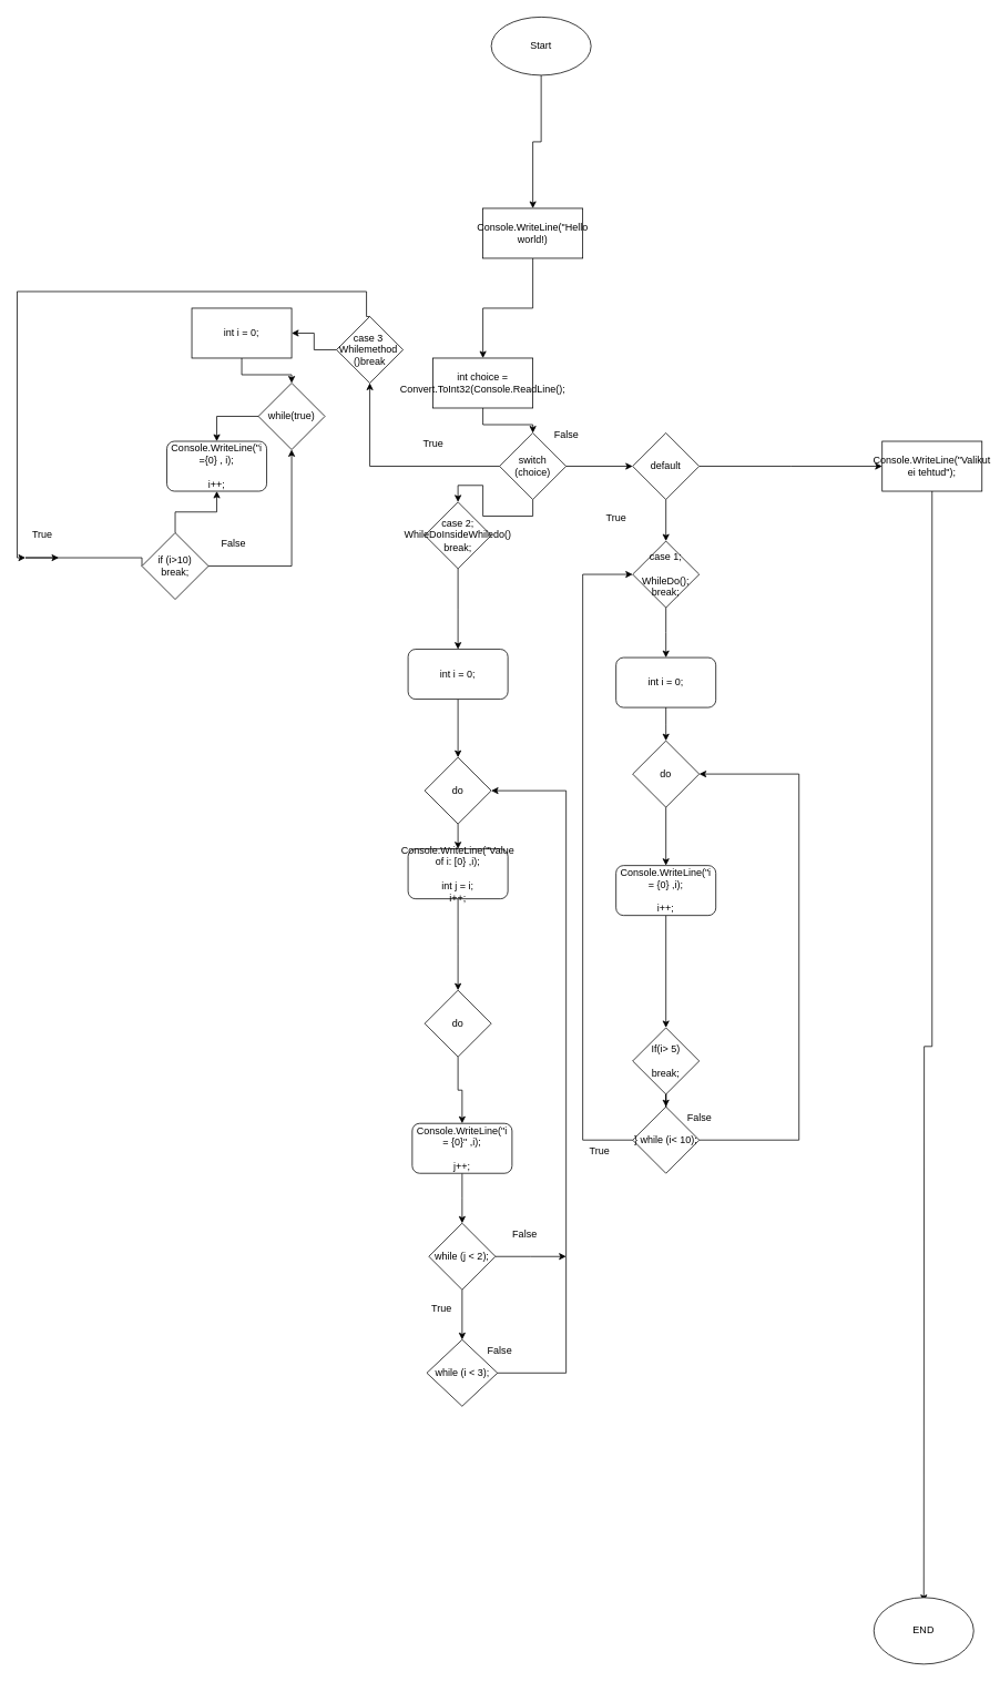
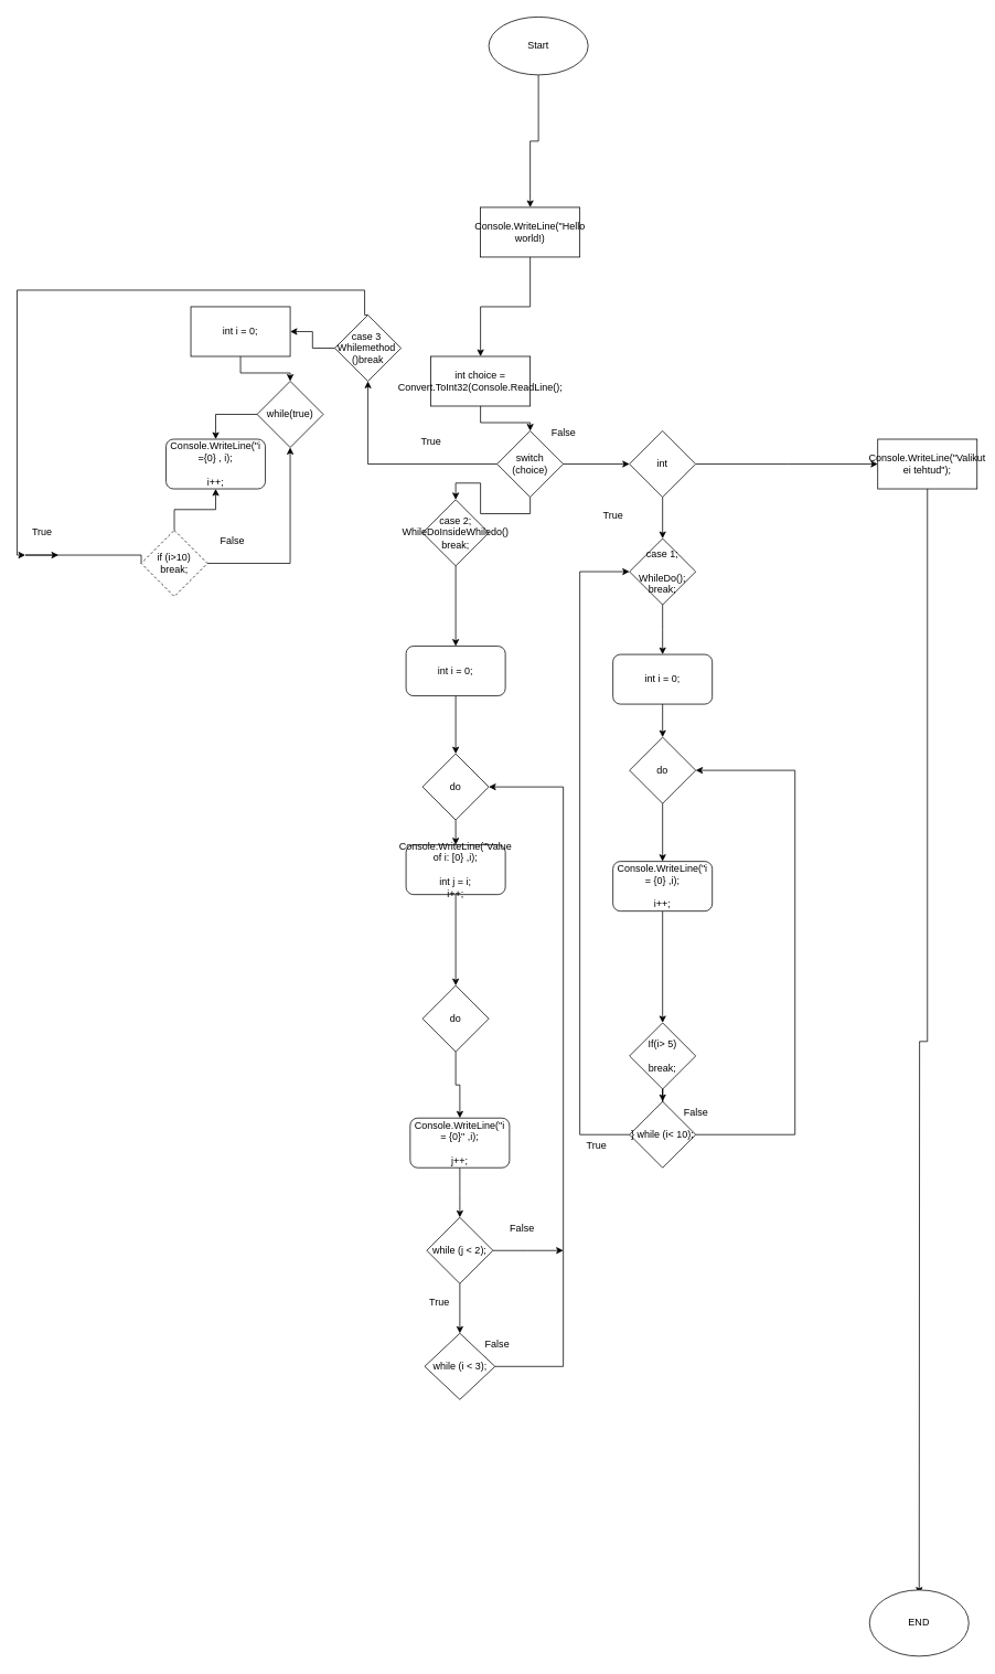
- <mxCell id="50" value="default&lt;br&gt;" style="rhombus;whiteSpace=wrap;html=1;" vertex="1" parent="1"><mxGeometry x="760" y="520" width="80" height="80" as="geometry" /></mxCell>
+ <mxCell id="50" value="int&lt;br&gt;" style="rhombus;whiteSpace=wrap;html=1;" vertex="1" parent="1"><mxGeometry x="760" y="520" width="80" height="80" as="geometry" /></mxCell>
- <mxCell id="16" value="if (i&amp;gt;10)&lt;br&gt;break;" style="rhombus;whiteSpace=wrap;html=1;" vertex="1" parent="1"><mxGeometry x="170" y="640" width="80" height="80" as="geometry" /></mxCell>
+ <mxCell id="16" value="if (i&amp;gt;10)&lt;br&gt;break;" style="rhombus;whiteSpace=wrap;html=1;dashed=1;" vertex="1" parent="1"><mxGeometry x="170" y="640" width="80" height="80" as="geometry" /></mxCell>
